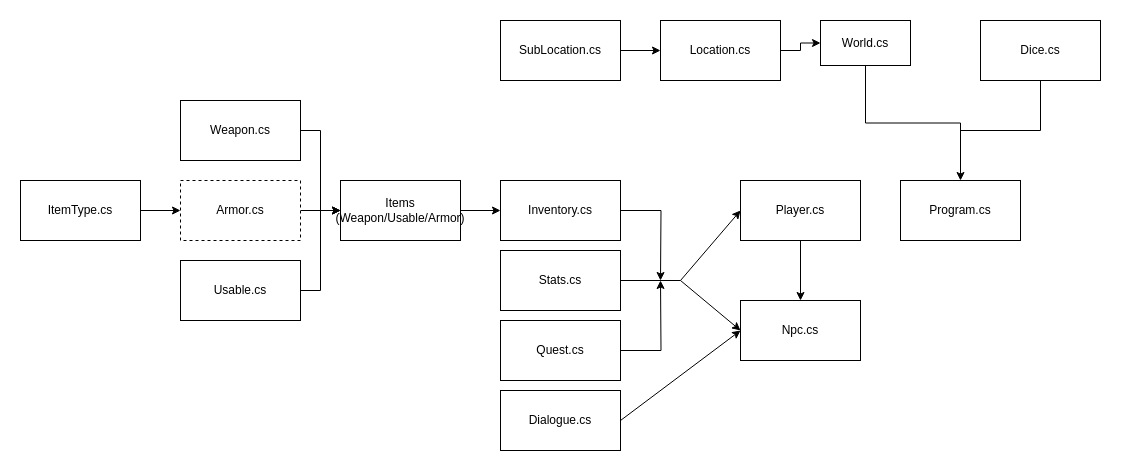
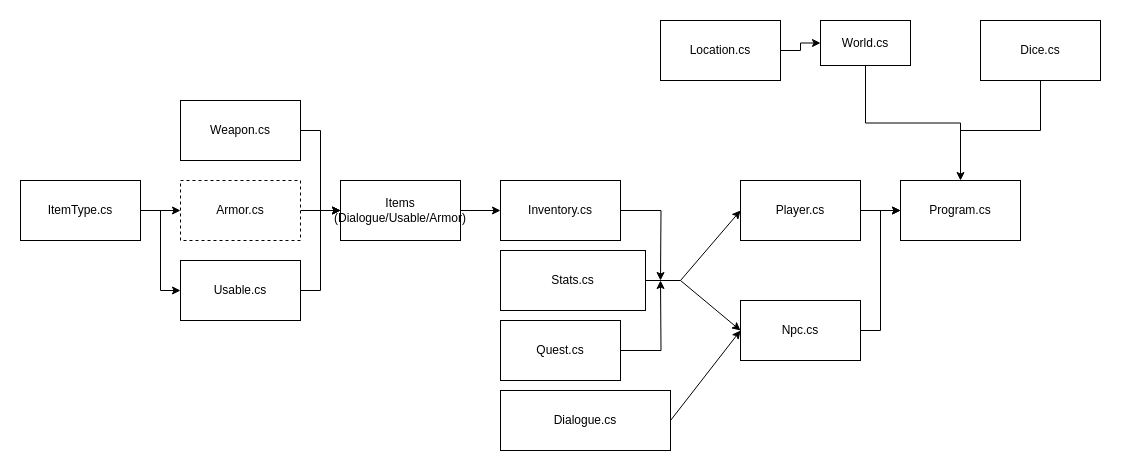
- <mxCell id="14" value="&lt;div&gt;SubLocation.cs&lt;/div&gt;" style="whiteSpace=wrap;html=1;" vertex="1" parent="1"><mxGeometry x="500" y="20" width="120" height="60" as="geometry" /></mxCell>
- <mxCell id="13" style="edgeStyle=orthogonalEdgeStyle;rounded=0;orthogonalLoop=1;jettySize=auto;html=1;entryX=0;entryY=0.5;entryDx=0;entryDy=0;" edge="1" parent="1" source="14" target="10"><mxGeometry relative="1" as="geometry" /></mxCell>
- <mxCell id="8" value="Items (Weapon/Usable/Armor)" style="whiteSpace=wrap;html=1;" vertex="1" parent="1"><mxGeometry y="180" width="120" height="60" as="geometry" x="340" /></mxCell>
+ <mxCell id="8" value="Items (Dialogue/Usable/Armor)" style="whiteSpace=wrap;html=1;" vertex="1" parent="1"><mxGeometry y="180" width="120" height="60" as="geometry" x="340" /></mxCell>
+ <mxCell id="27" style="edgeStyle=orthogonalEdgeStyle;rounded=0;orthogonalLoop=1;jettySize=auto;html=1;entryX=0;entryY=0.5;entryDx=0;entryDy=0;" edge="1" parent="1" source="28" target="32"><mxGeometry relative="1" as="geometry" /></mxCell>
- <mxCell id="15" style="edgeStyle=orthogonalEdgeStyle;rounded=0;orthogonalLoop=1;jettySize=auto;html=1;" edge="1" parent="1" source="16" target="18"><mxGeometry relative="1" as="geometry"><mxPoint x="1030" y="290" as="targetPoint" /></mxGeometry></mxCell>
+ <mxCell id="15" style="edgeStyle=orthogonalEdgeStyle;rounded=0;orthogonalLoop=1;jettySize=auto;html=1;entryX=0;entryY=0.5;entryDx=0;entryDy=0;" edge="1" parent="1" source="16" target="2"><mxGeometry relative="1" as="geometry"><mxPoint x="1030" y="290" as="targetPoint" /></mxGeometry></mxCell>
- <mxCell id="19" value="Stats.cs" style="whiteSpace=wrap;html=1;" vertex="1" parent="1"><mxGeometry x="500" y="250" width="120" height="60" as="geometry" /></mxCell>
+ <mxCell id="19" value="Stats.cs" style="whiteSpace=wrap;html=1;" vertex="1" parent="1"><mxGeometry x="500" y="250" width="145" height="60" as="geometry" /></mxCell>
+ <mxCell id="17" style="edgeStyle=orthogonalEdgeStyle;rounded=0;orthogonalLoop=1;jettySize=auto;html=1;entryX=0;entryY=0.5;entryDx=0;entryDy=0;" edge="1" parent="1" source="18" target="2"><mxGeometry relative="1" as="geometry" /></mxCell>
- <mxCell id="3" value="&lt;div&gt;Dialogue.cs&lt;/div&gt;" style="rounded=0;whiteSpace=wrap;html=1;" vertex="1" parent="1"><mxGeometry x="500" y="390" width="120" height="60" as="geometry" /></mxCell>
+ <mxCell id="3" value="&lt;div&gt;Dialogue.cs&lt;/div&gt;" style="rounded=0;whiteSpace=wrap;html=1;" vertex="1" parent="1"><mxGeometry x="500" y="390" width="170" height="60" as="geometry" /></mxCell>
